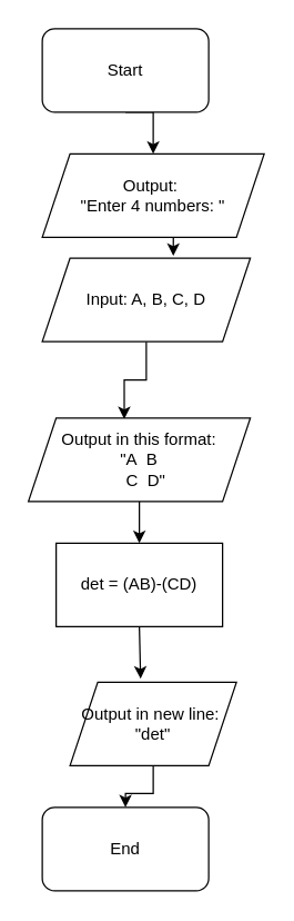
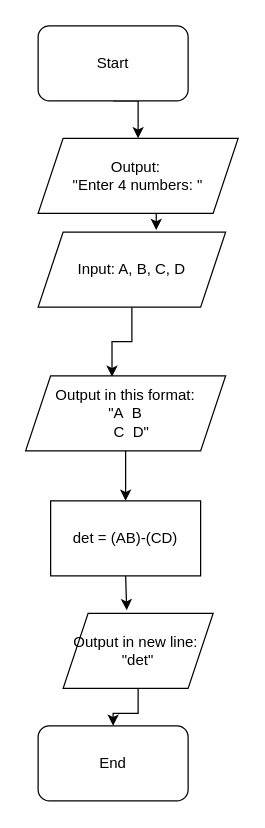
- <mxCell id="12" value="det = (AB)-(CD)" style="rounded=0;whiteSpace=wrap;html=1;" vertex="1" parent="1"><mxGeometry x="40" y="390" width="120" height="60" as="geometry" /></mxCell>
+ <mxCell id="12" value="det = (AB)-(CD)" style="rounded=0;whiteSpace=wrap;html=1;" vertex="1" parent="1"><mxGeometry x="40" y="400" width="120" height="60" as="geometry" /></mxCell>
